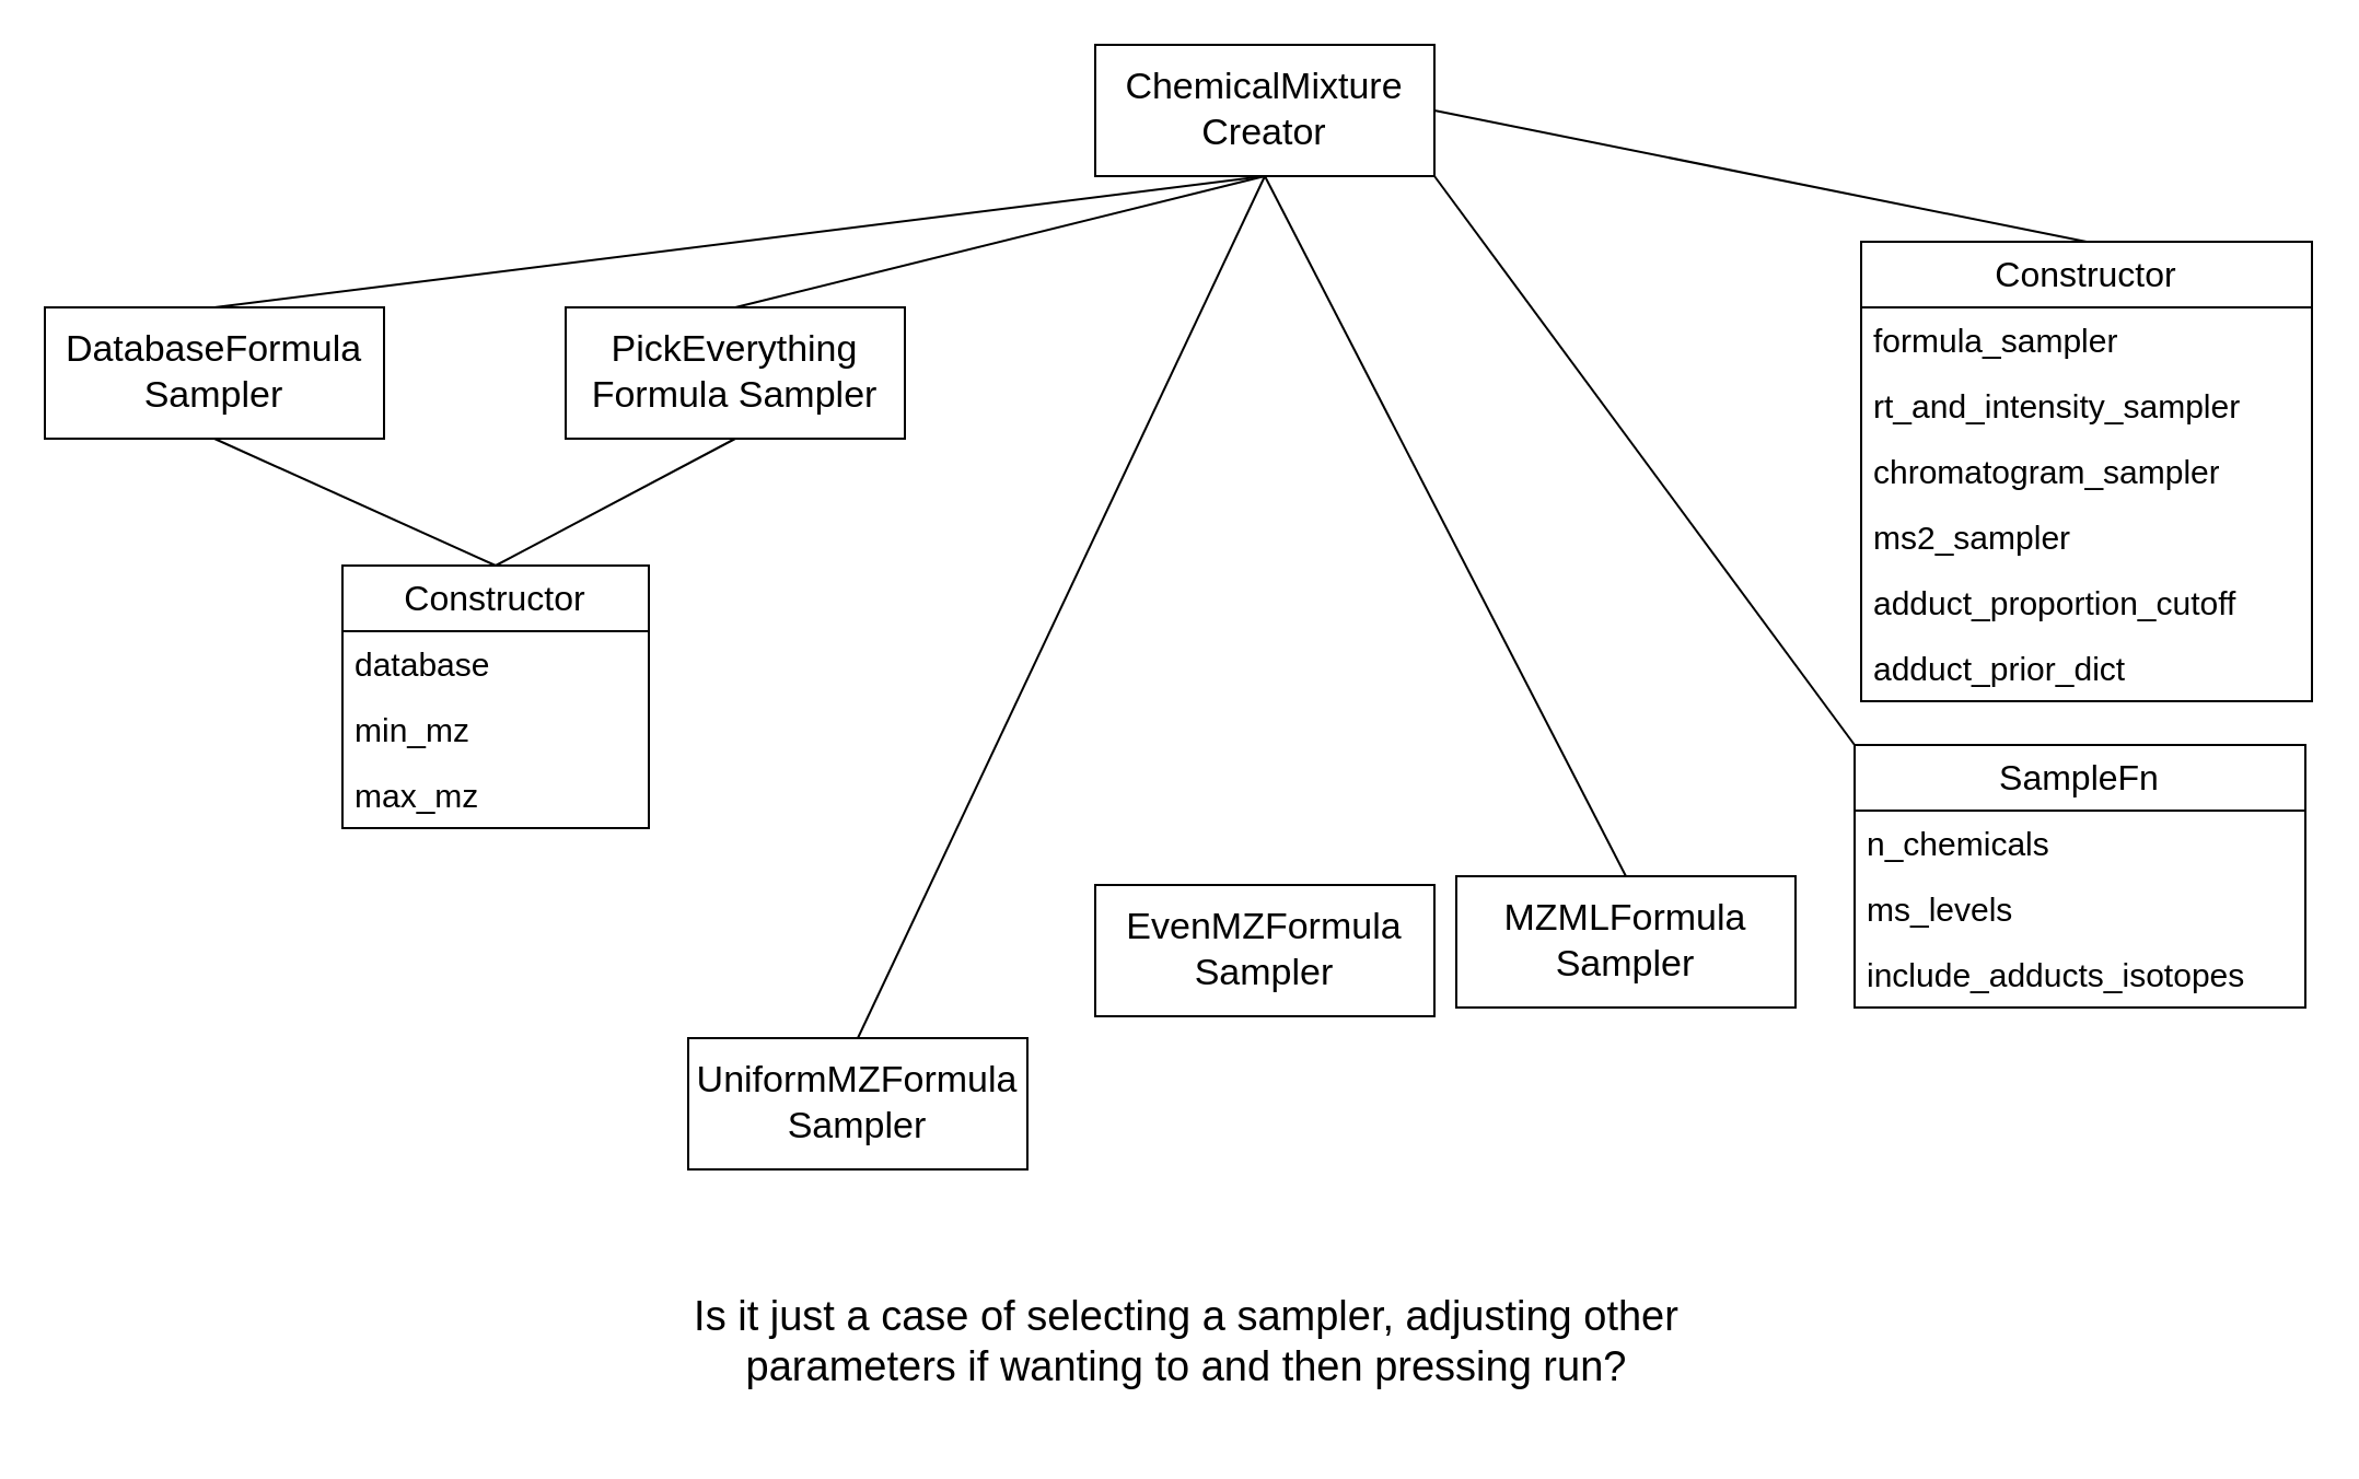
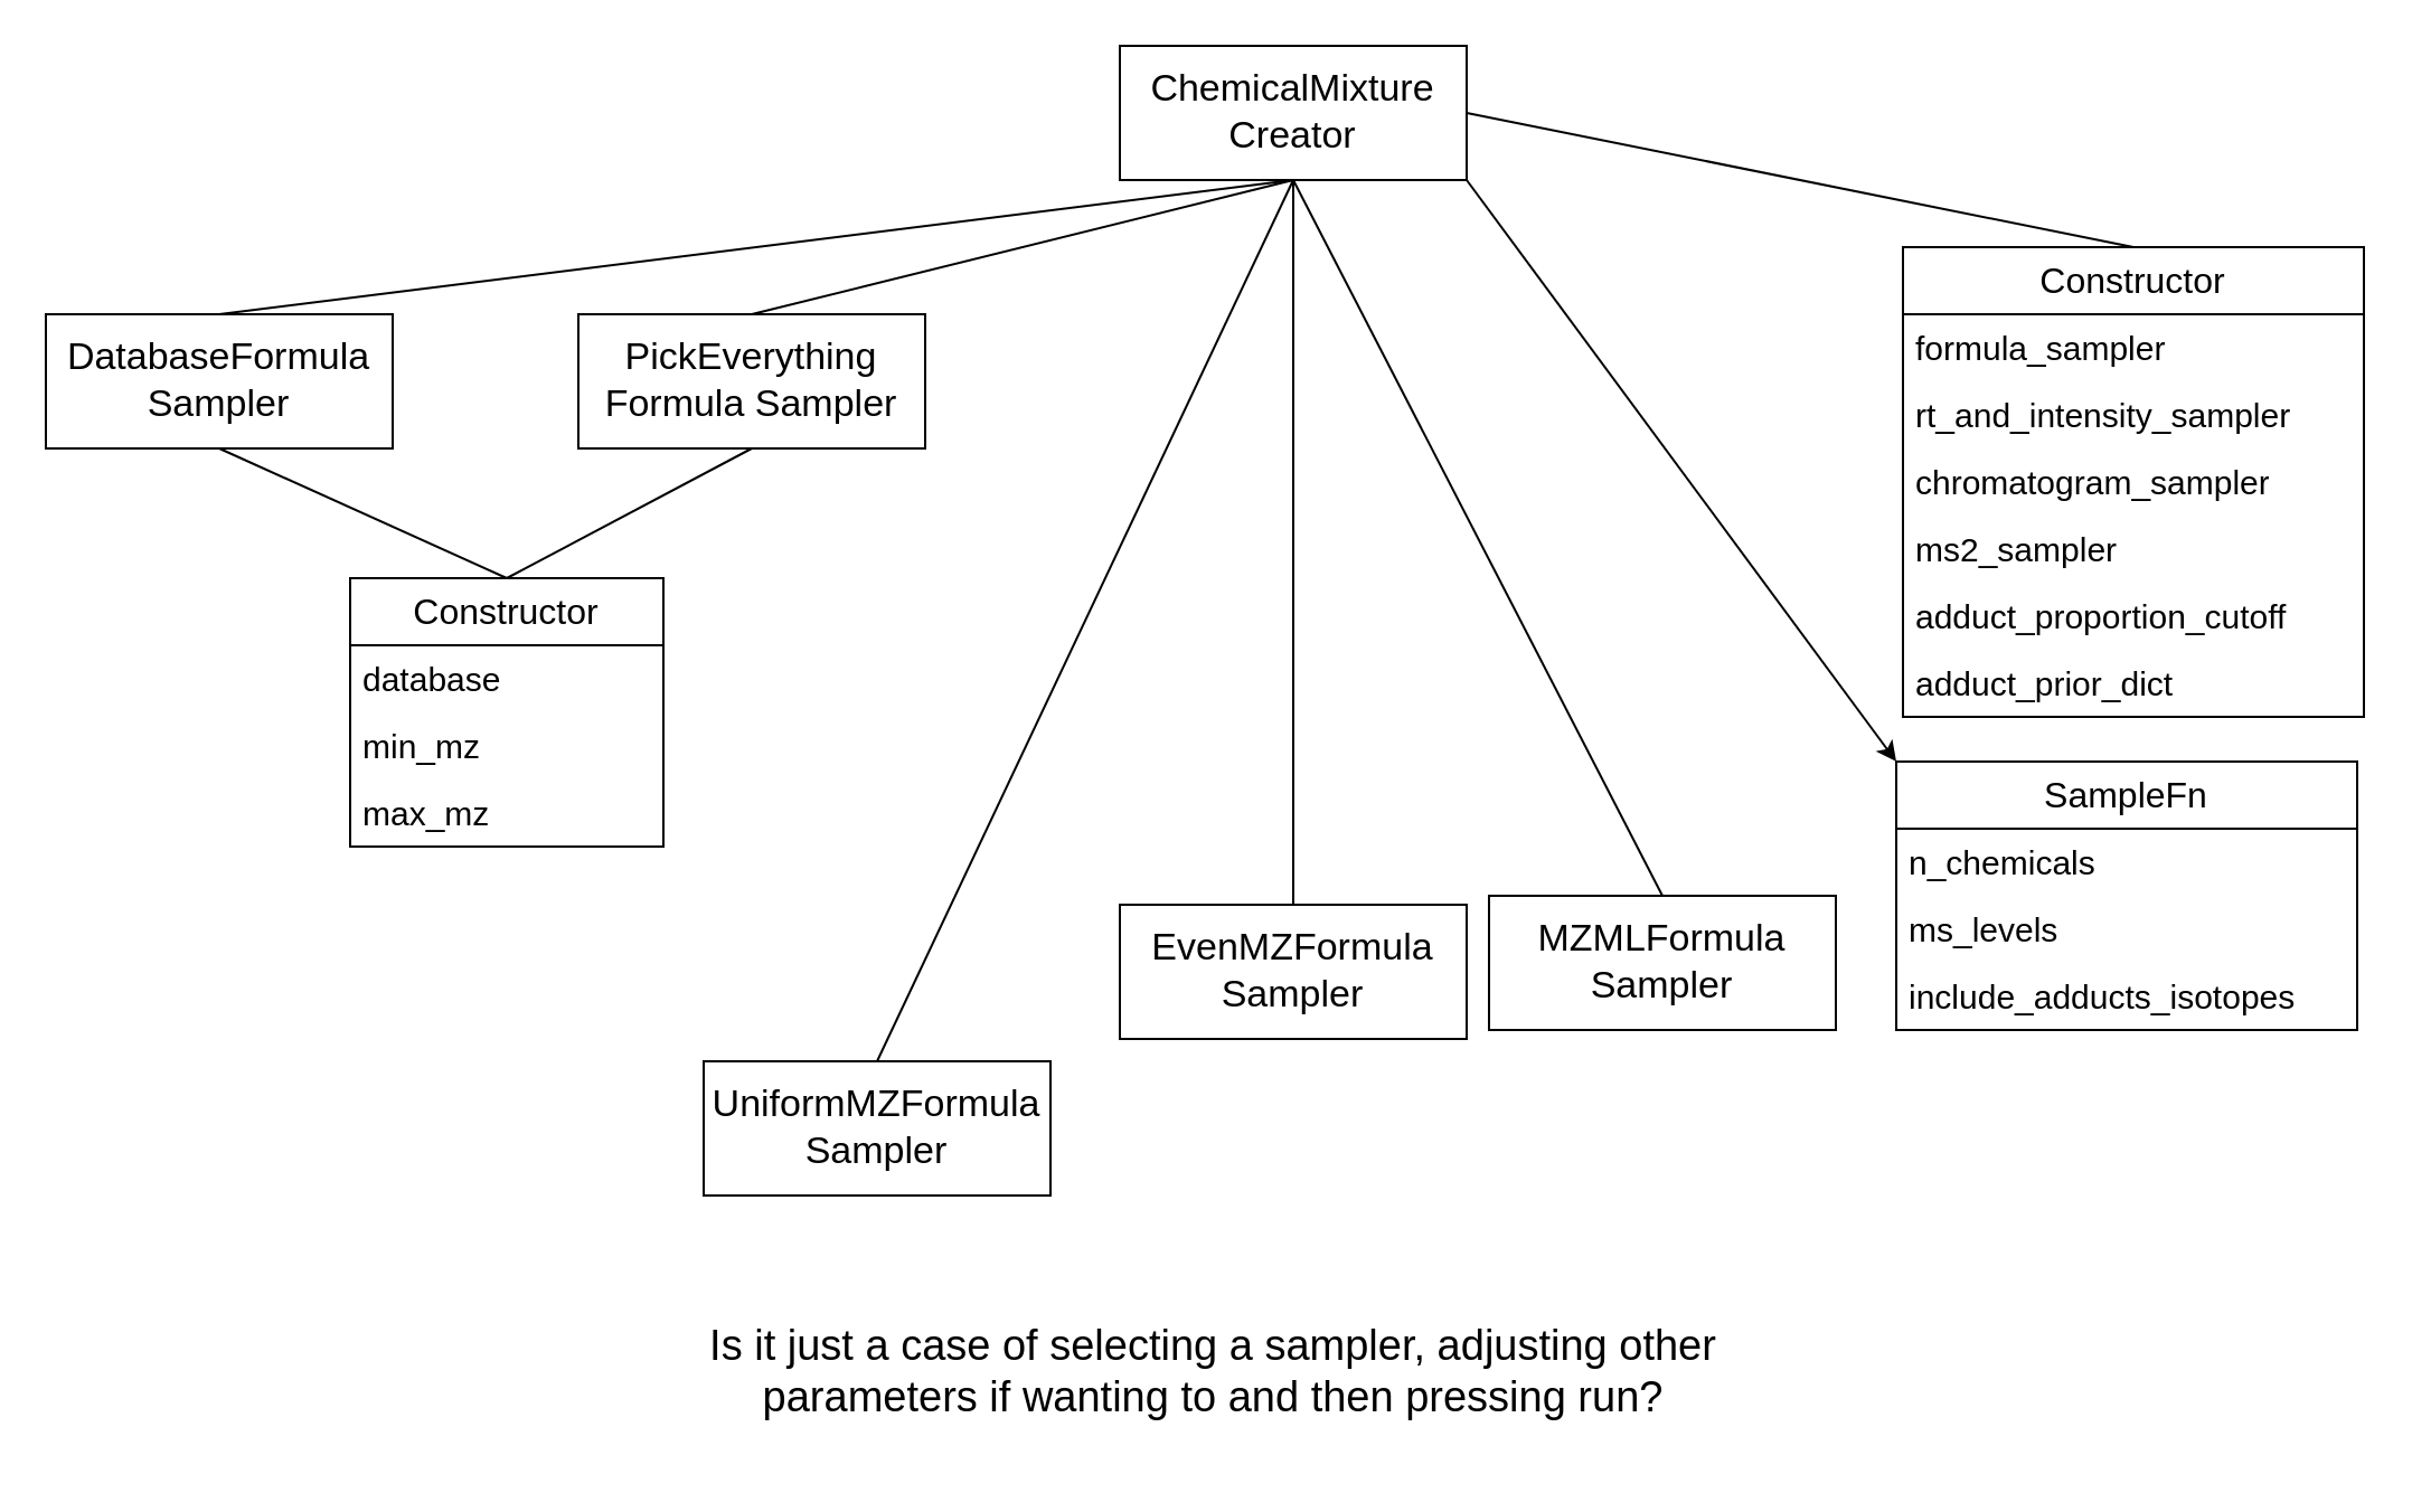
+ <mxCell id="22" value="" style="endArrow=none;html=1;rounded=0;entryX=0.5;entryY=1;entryDx=0;entryDy=0;exitX=0.5;exitY=0;exitDx=0;exitDy=0;" edge="1" parent="1" source="3" target="2"><mxGeometry width="50" height="50" relative="1" as="geometry"><mxPoint x="520" y="250" as="sourcePoint" /><mxPoint x="570" y="200" as="targetPoint" /></mxGeometry></mxCell>
- <mxCell id="31" value="" style="endArrow=none;html=1;rounded=0;entryX=0;entryY=0;entryDx=0;entryDy=0;exitX=1;exitY=1;exitDx=0;exitDy=0;" edge="1" parent="1" source="2" target="27"><mxGeometry width="50" height="50" relative="1" as="geometry"><mxPoint x="576" y="388" as="sourcePoint" /><mxPoint x="626" y="338" as="targetPoint" /></mxGeometry></mxCell>
+ <mxCell id="31" value="" style="endArrow=classic;html=1;rounded=0;entryX=0;entryY=0;entryDx=0;entryDy=0;exitX=1;exitY=1;exitDx=0;exitDy=0;" edge="1" parent="1" source="2" target="27"><mxGeometry width="50" height="50" relative="1" as="geometry"><mxPoint x="576" y="388" as="sourcePoint" /><mxPoint x="626" y="338" as="targetPoint" /></mxGeometry></mxCell>
